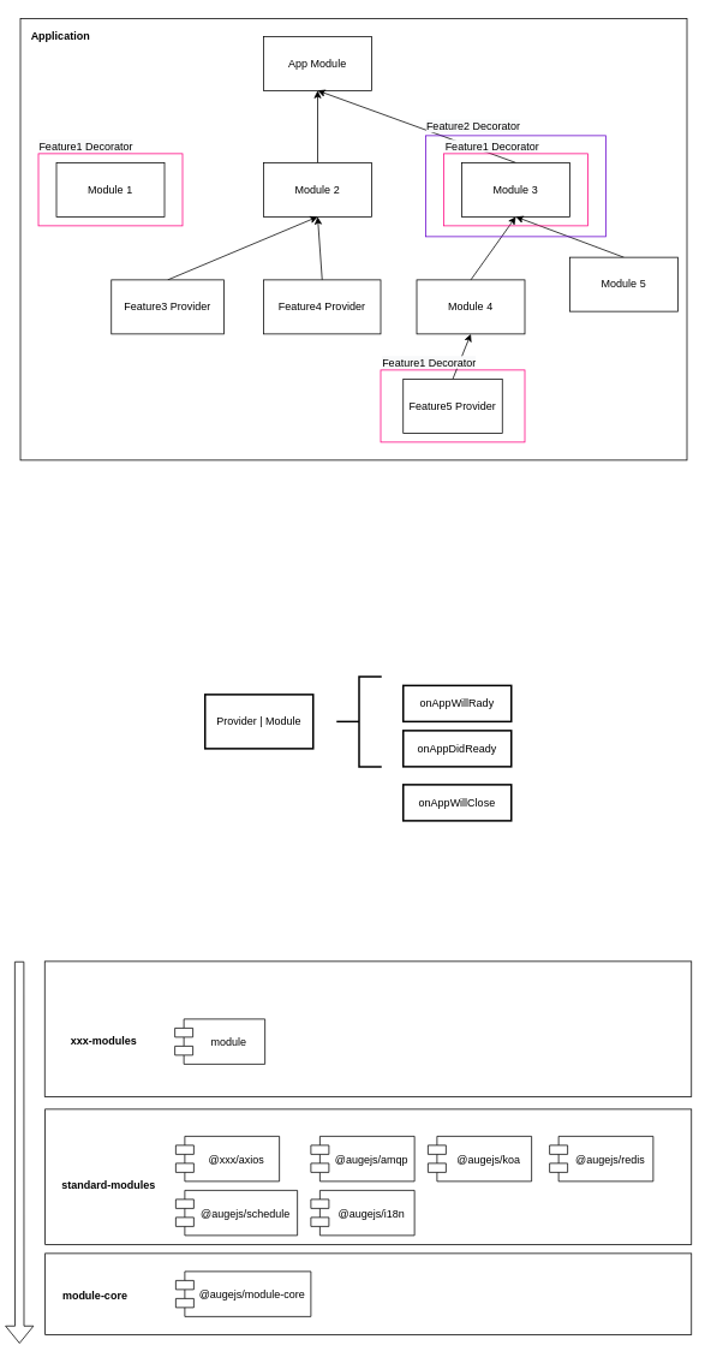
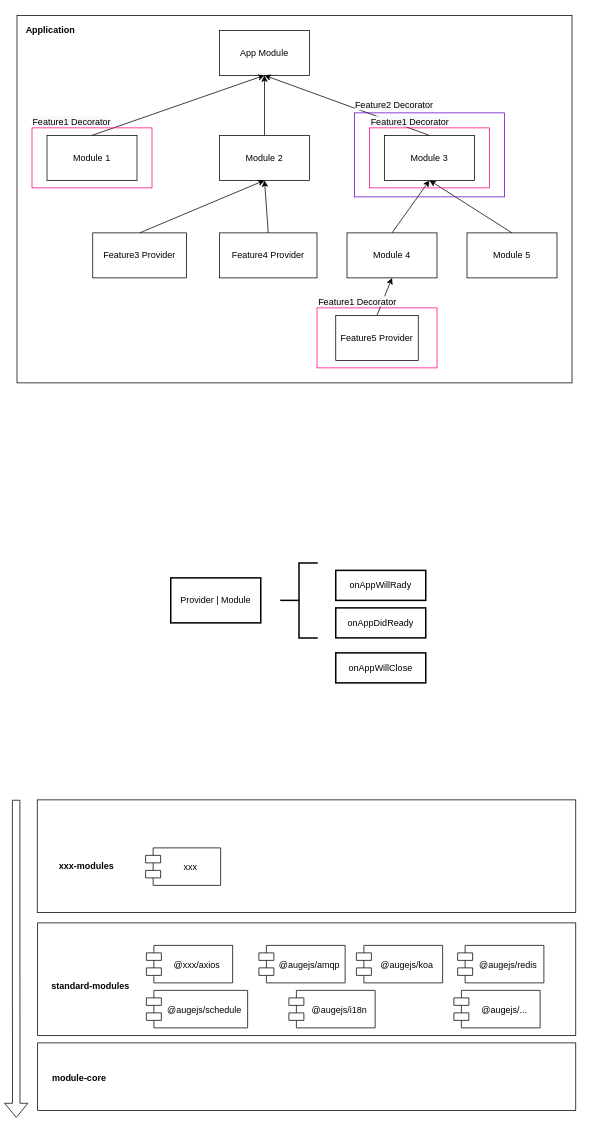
+ <mxCell id="17" style="edgeStyle=none;rounded=0;orthogonalLoop=1;jettySize=auto;html=1;exitX=0.5;exitY=0;exitDx=0;exitDy=0;entryX=0.5;entryY=1;entryDx=0;entryDy=0;" parent="1" source="18" target="6" edge="1"><mxGeometry relative="1" as="geometry" /></mxCell>
- <mxCell id="20" value="Module 5" style="rounded=0;whiteSpace=wrap;html=1;" parent="1" vertex="1"><mxGeometry x="632" y="285" width="120" height="60" as="geometry" /></mxCell>
+ <mxCell id="20" value="Module 5" style="rounded=0;whiteSpace=wrap;html=1;" parent="1" vertex="1"><mxGeometry x="622" y="310" width="120" height="60" as="geometry" /></mxCell>
- <mxCell id="46" value="module" style="shape=module;align=left;spacingLeft=20;align=center;verticalAlign=middle;strokeWidth=1;fillColor=none;" vertex="1" parent="1"><mxGeometry x="193.5" y="1130" width="100" height="50" as="geometry" /></mxCell>
+ <mxCell id="46" value="xxx" style="shape=module;align=left;spacingLeft=20;align=center;verticalAlign=middle;strokeWidth=1;fillColor=none;" vertex="1" parent="1"><mxGeometry x="193.5" y="1130" width="100" height="50" as="geometry" /></mxCell>
- <mxCell id="40" value="@augejs/i18n" style="shape=module;align=left;spacingLeft=20;align=center;verticalAlign=middle;strokeWidth=1;fillColor=none;" vertex="1" parent="1"><mxGeometry x="344.5" y="1320" width="115" height="50" as="geometry" /></mxCell>
+ <mxCell id="40" value="@augejs/i18n" style="shape=module;align=left;spacingLeft=20;align=center;verticalAlign=middle;strokeWidth=1;fillColor=none;" vertex="1" parent="1"><mxGeometry x="384.5" y="1320" width="115" height="50" as="geometry" /></mxCell>
+ <mxCell id="47" value="@augejs/..." style="shape=module;align=left;spacingLeft=20;align=center;verticalAlign=middle;strokeWidth=1;fillColor=none;" vertex="1" parent="1"><mxGeometry x="604.5" y="1320" width="115" height="50" as="geometry" /></mxCell>
- <mxCell id="35" value="@augejs/module-core" style="shape=module;align=left;spacingLeft=20;align=center;verticalAlign=middle;strokeWidth=1;fillColor=none;" vertex="1" parent="1"><mxGeometry x="194.5" y="1410" width="150" height="50" as="geometry" /></mxCell>
